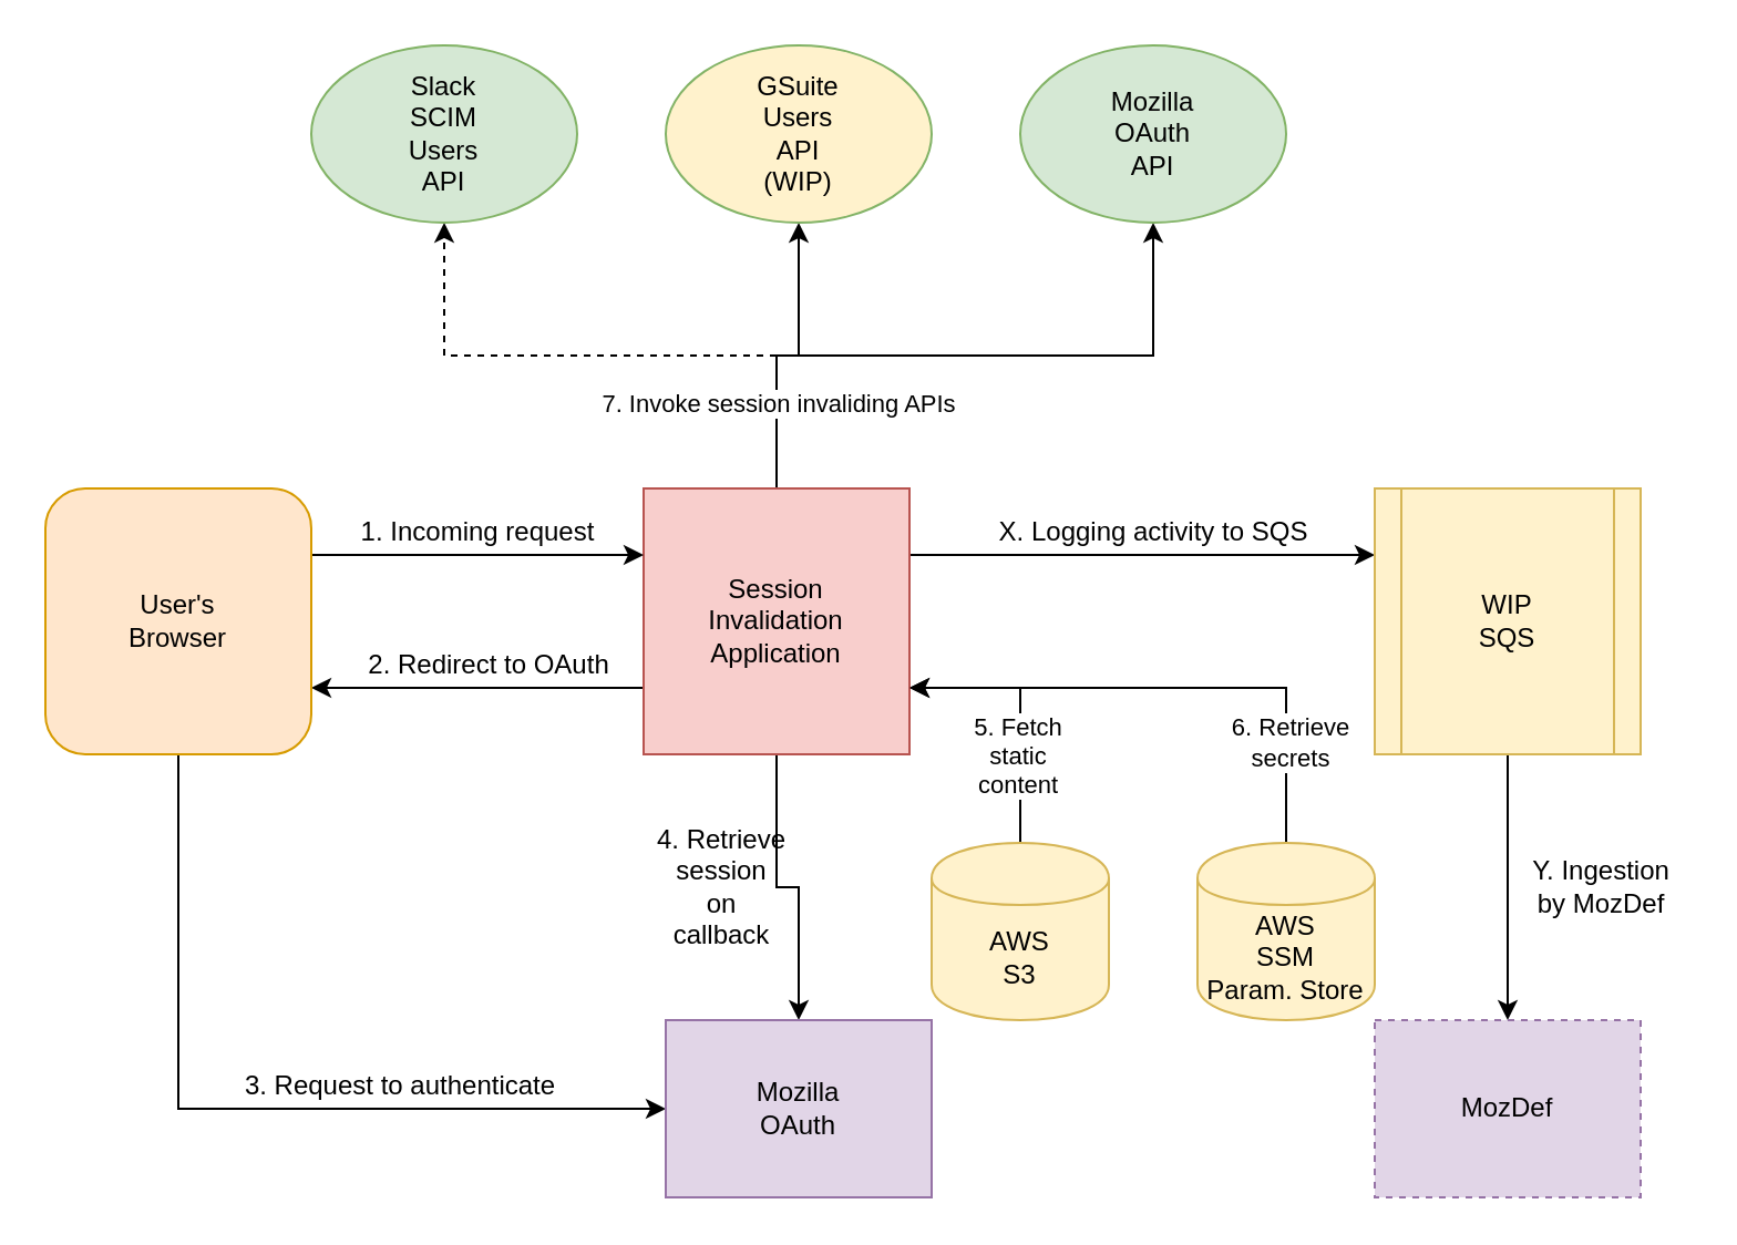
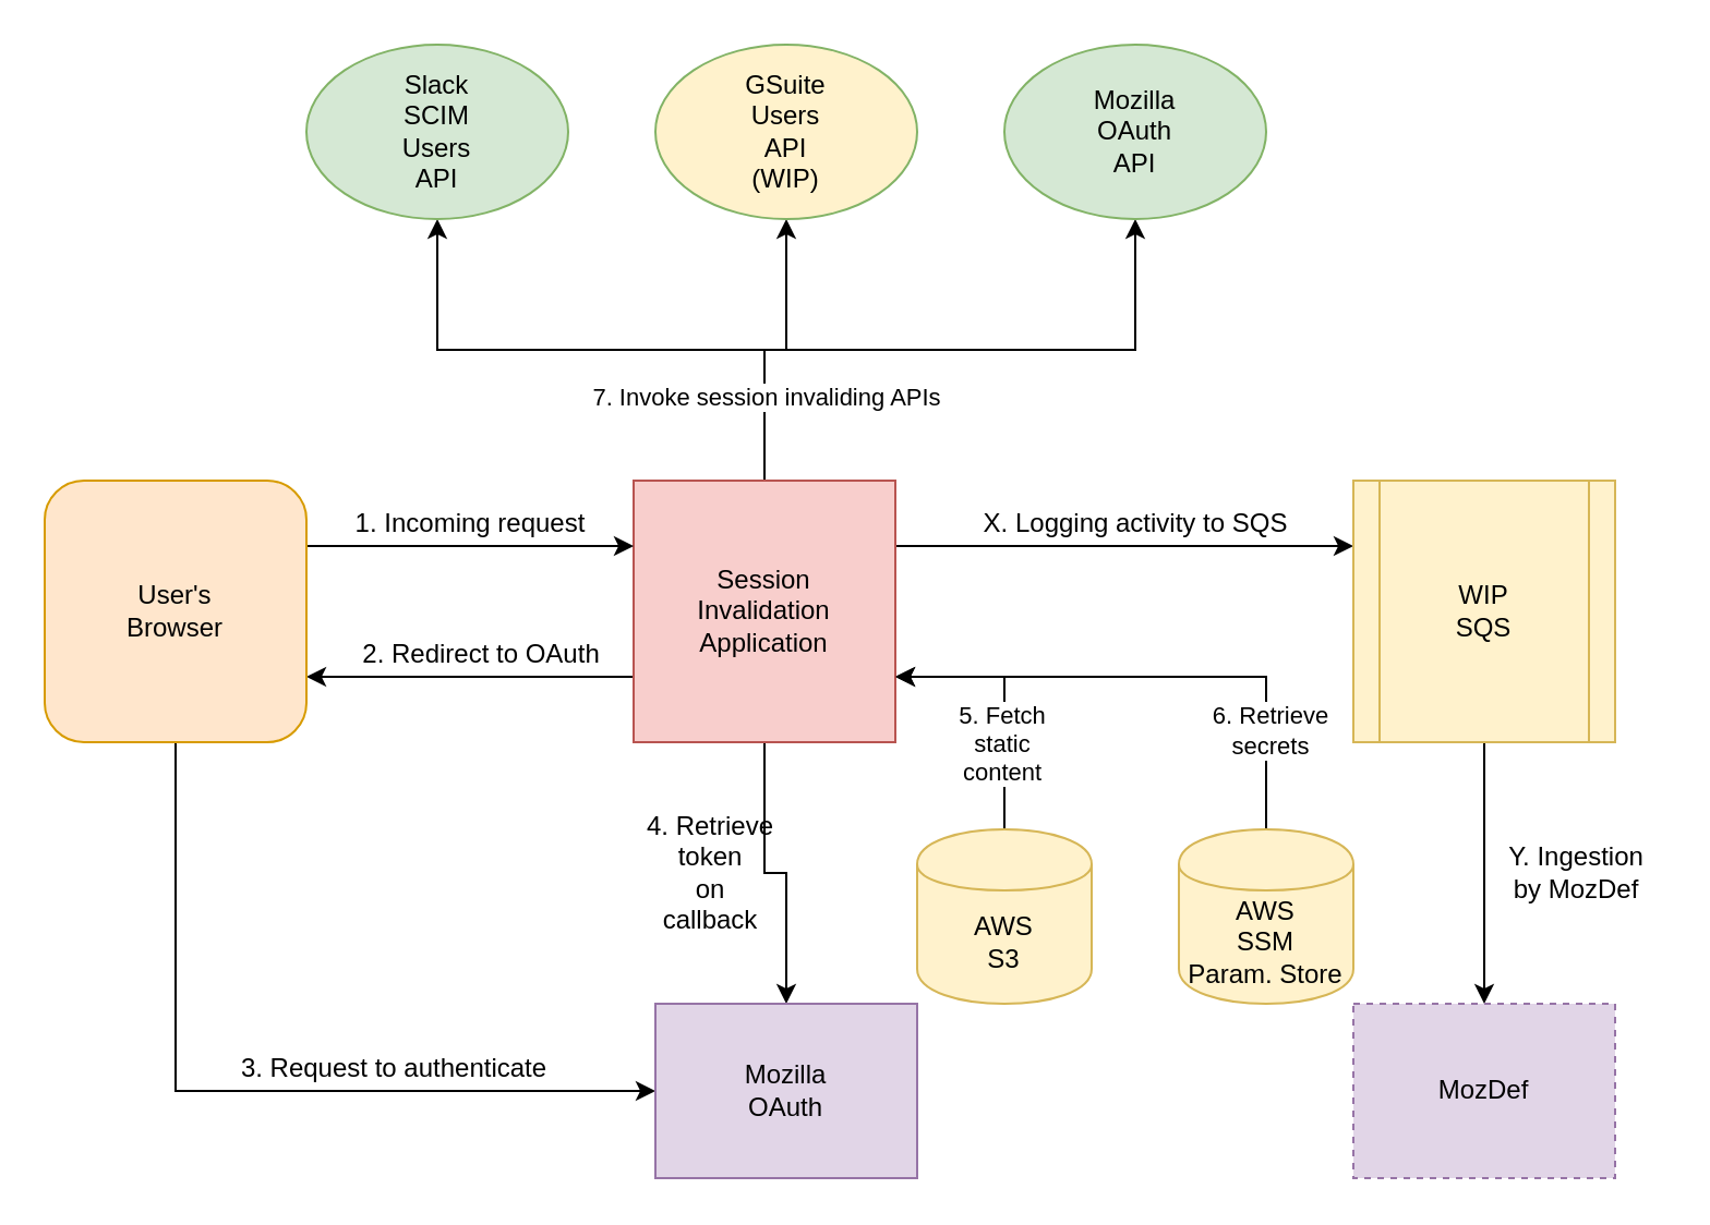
- <mxCell id="3" style="edgeStyle=orthogonalEdgeStyle;rounded=0;orthogonalLoop=1;jettySize=auto;html=1;exitX=0.5;exitY=0;exitDx=0;exitDy=0;entryX=0.5;entryY=1;entryDx=0;entryDy=0;dashed=1;" edge="1" parent="1" source="11" target="16"><mxGeometry relative="1" as="geometry" /></mxCell>
+ <mxCell id="3" style="edgeStyle=orthogonalEdgeStyle;rounded=0;orthogonalLoop=1;jettySize=auto;html=1;exitX=0.5;exitY=0;exitDx=0;exitDy=0;entryX=0.5;entryY=1;entryDx=0;entryDy=0;" edge="1" parent="1" source="11" target="16"><mxGeometry relative="1" as="geometry" /></mxCell>
- <mxCell id="29" value="4. Retrieve&lt;br&gt;session&lt;br&gt;on&lt;br&gt;callback" style="text;html=1;align=center;verticalAlign=middle;resizable=0;points=[];autosize=1;" vertex="1" parent="1"><mxGeometry x="290" y="370" width="70" height="60" as="geometry" /></mxCell>
+ <mxCell id="29" value="4. Retrieve&lt;br&gt;token&lt;br&gt;on&lt;br&gt;callback" style="text;html=1;align=center;verticalAlign=middle;resizable=0;points=[];autosize=1;" vertex="1" parent="1"><mxGeometry x="290" y="370" width="70" height="60" as="geometry" /></mxCell>
